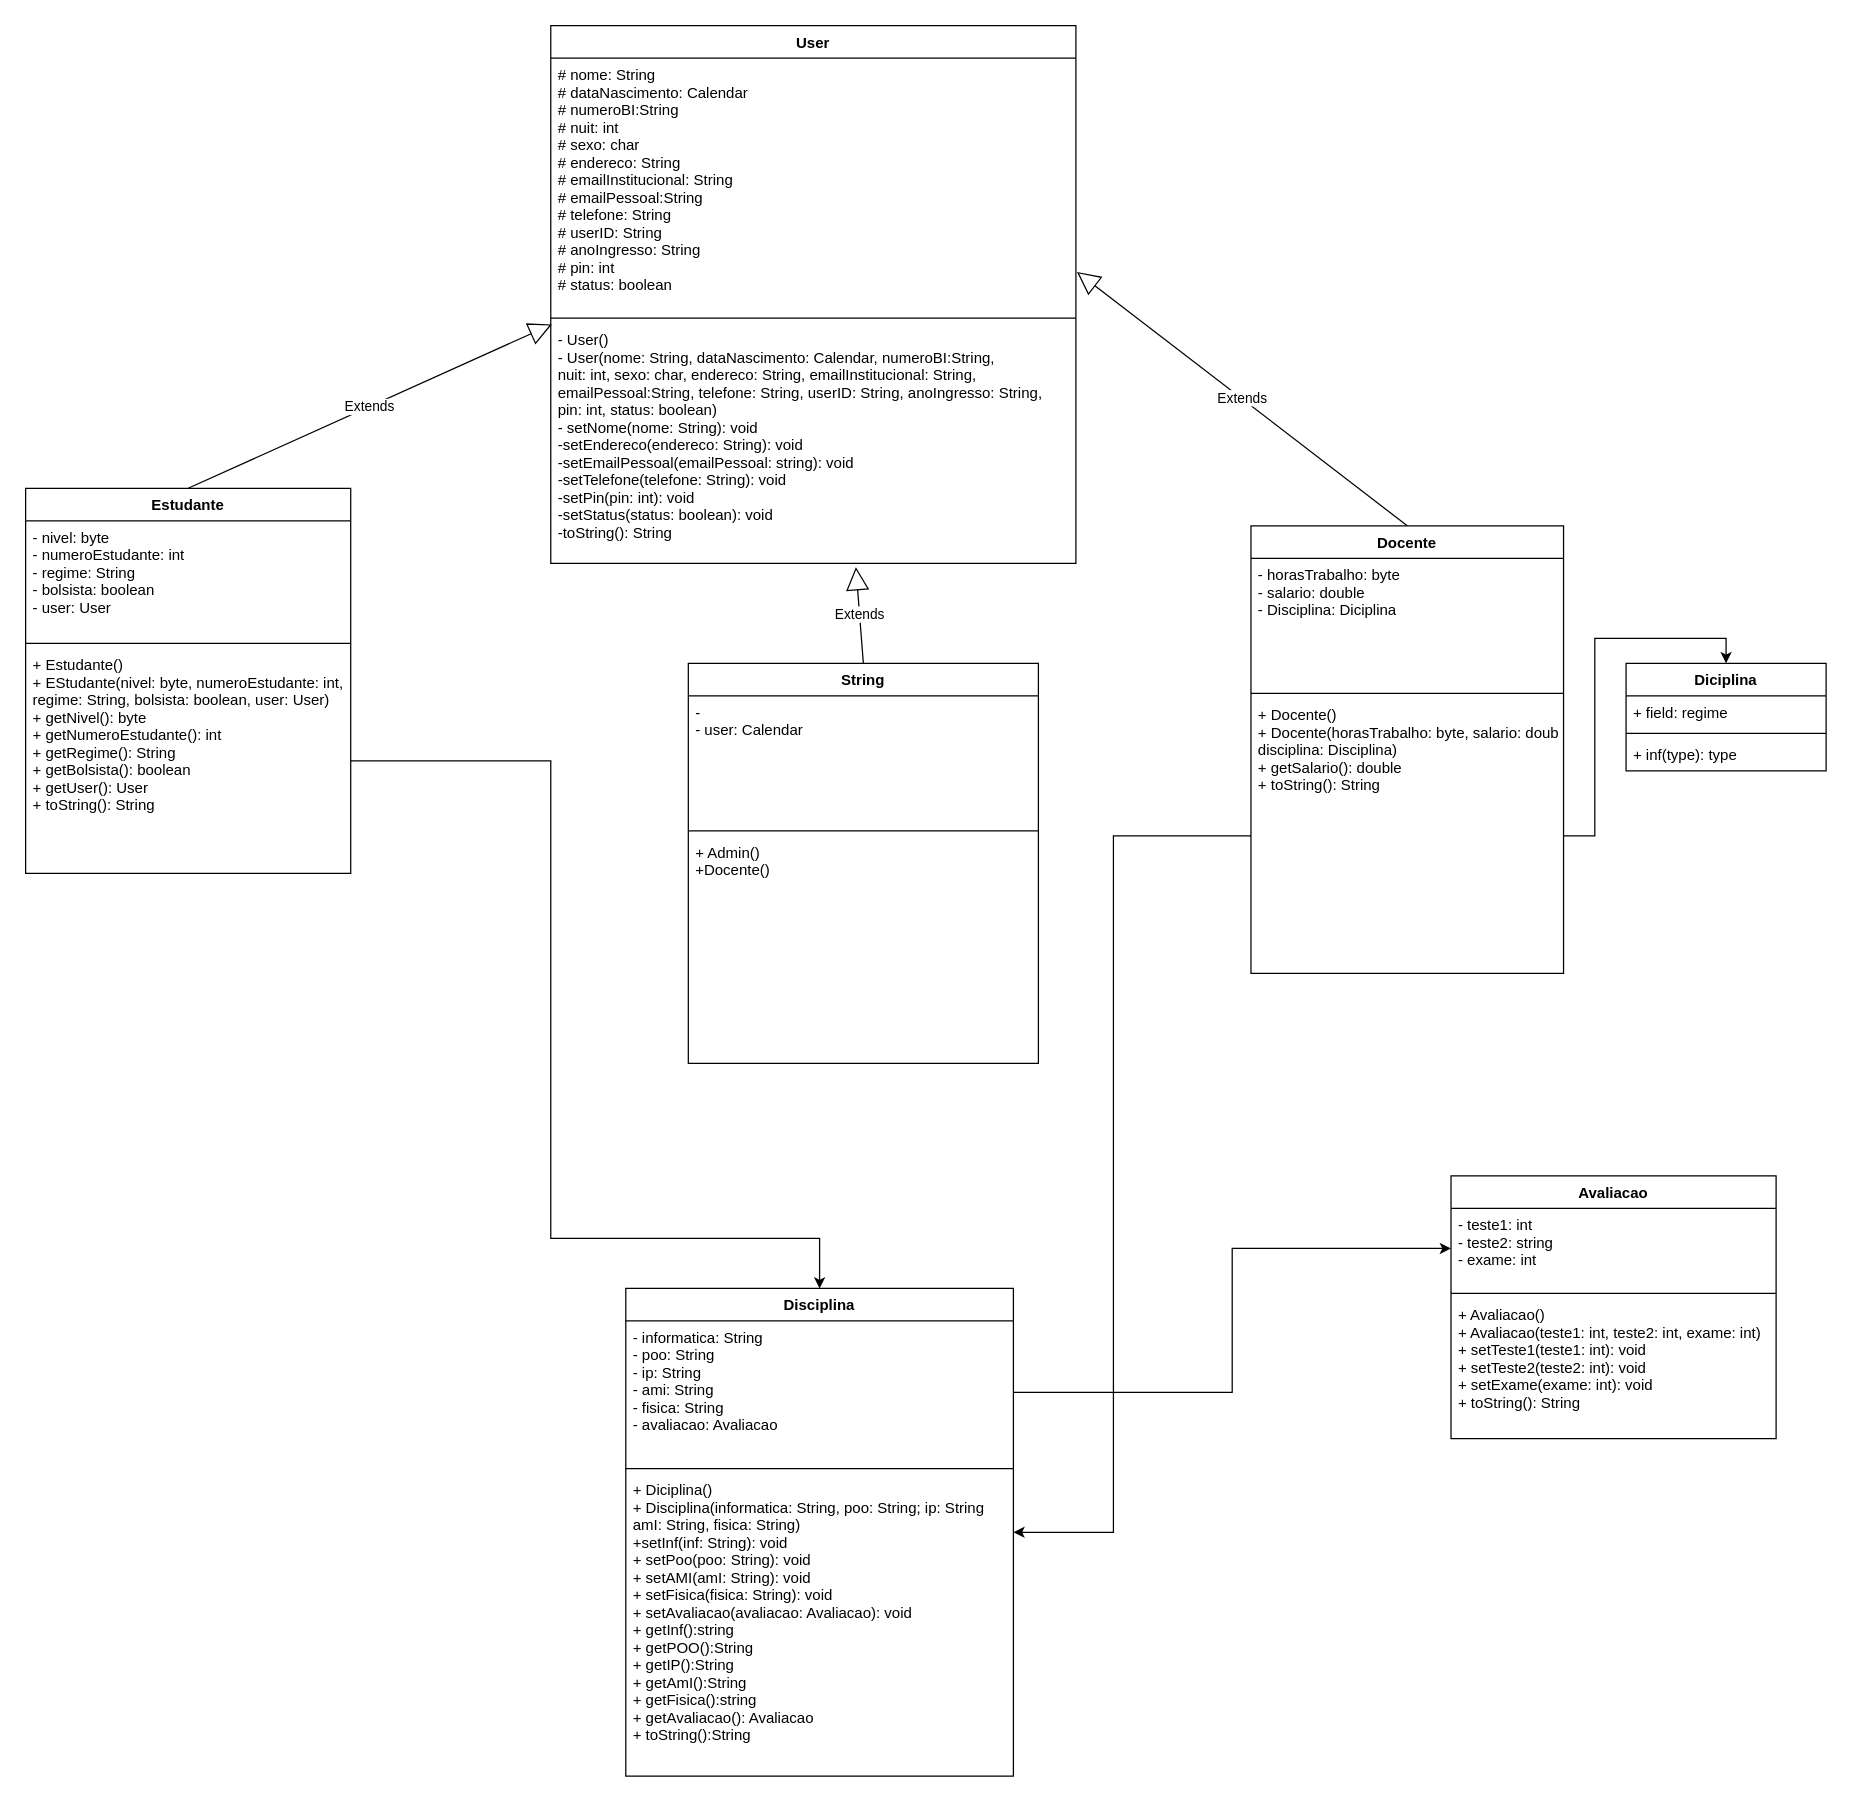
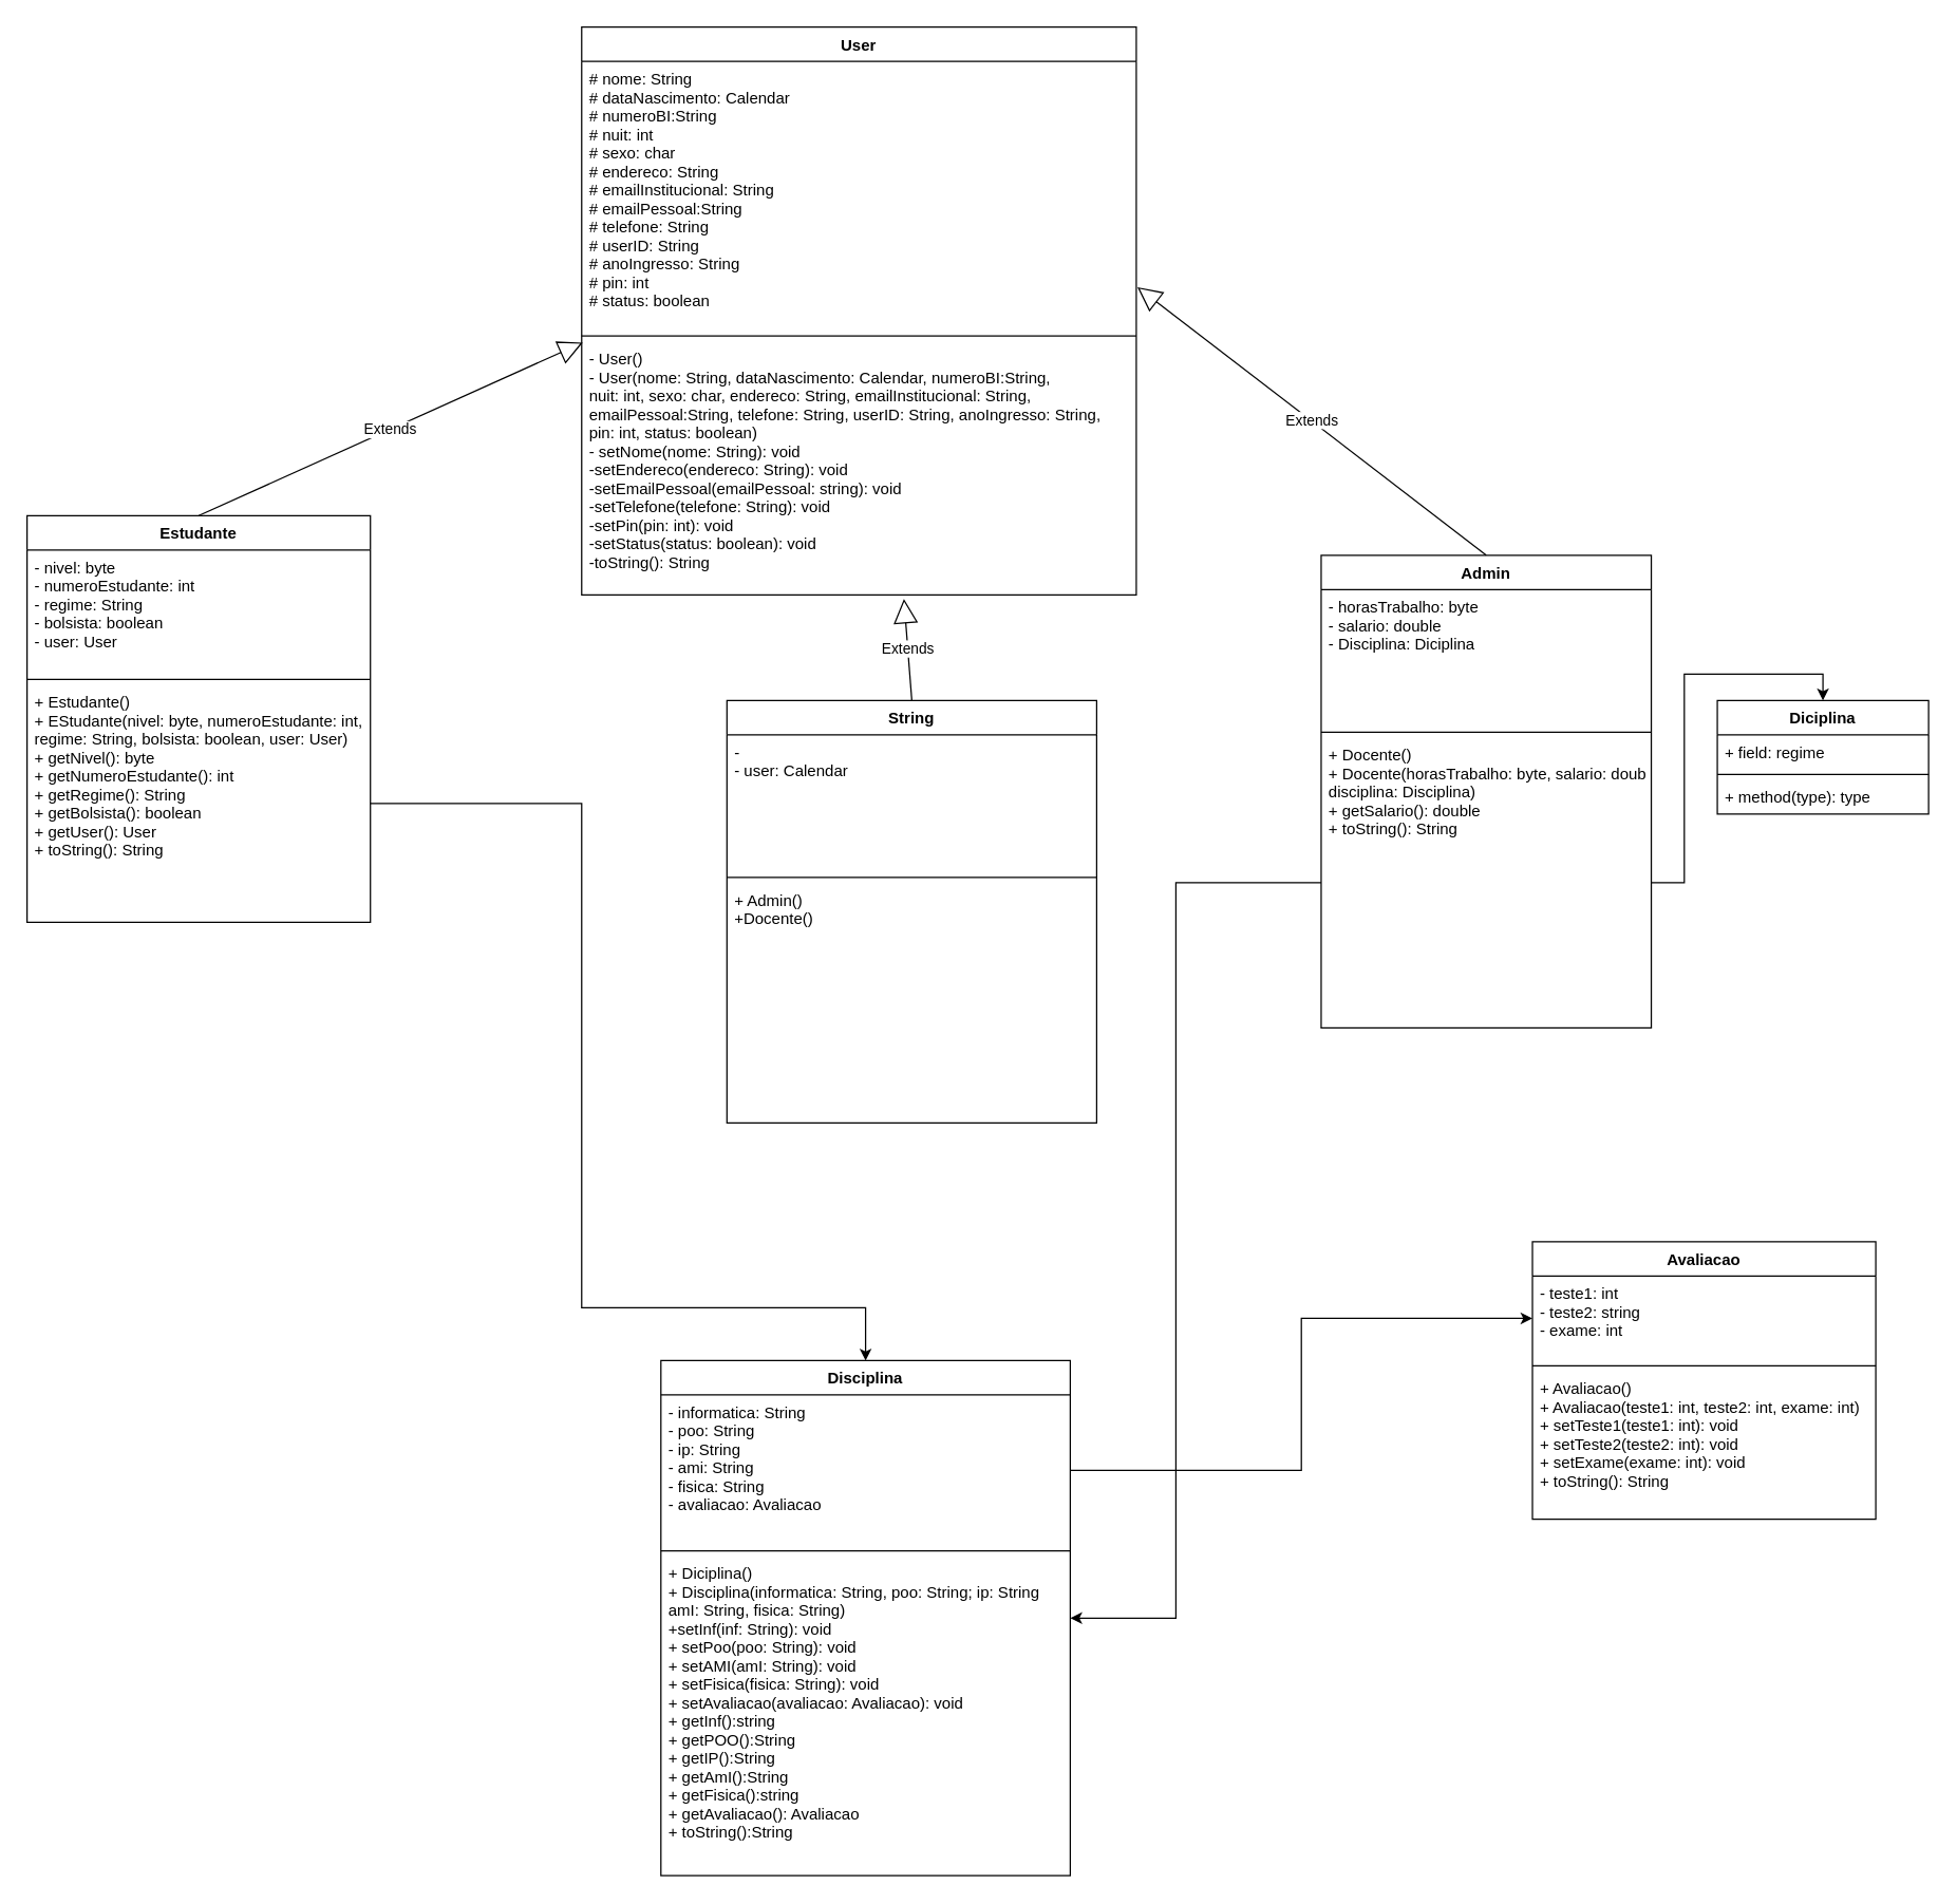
- <mxCell id="6" value="Docente" style="swimlane;fontStyle=1;align=center;verticalAlign=top;childLayout=stackLayout;horizontal=1;startSize=26;horizontalStack=0;resizeParent=1;resizeParentMax=0;resizeLast=0;collapsible=1;marginBottom=0;" parent="1" vertex="1"><mxGeometry x="1000" y="420" width="250" height="358" as="geometry" /></mxCell>
+ <mxCell id="6" value="Admin" style="swimlane;fontStyle=1;align=center;verticalAlign=top;childLayout=stackLayout;horizontal=1;startSize=26;horizontalStack=0;resizeParent=1;resizeParentMax=0;resizeLast=0;collapsible=1;marginBottom=0;" parent="1" vertex="1"><mxGeometry x="1000" y="420" width="250" height="358" as="geometry" /></mxCell>
- <mxCell id="29" value="+ inf(type): type" style="text;strokeColor=none;fillColor=none;align=left;verticalAlign=top;spacingLeft=4;spacingRight=4;overflow=hidden;rotatable=0;points=[[0,0.5],[1,0.5]];portConstraint=eastwest;" parent="26" vertex="1"><mxGeometry y="60" width="160" height="26" as="geometry" /></mxCell>
+ <mxCell id="29" value="+ method(type): type" style="text;strokeColor=none;fillColor=none;align=left;verticalAlign=top;spacingLeft=4;spacingRight=4;overflow=hidden;rotatable=0;points=[[0,0.5],[1,0.5]];portConstraint=eastwest;" parent="26" vertex="1"><mxGeometry y="60" width="160" height="26" as="geometry" /></mxCell>
